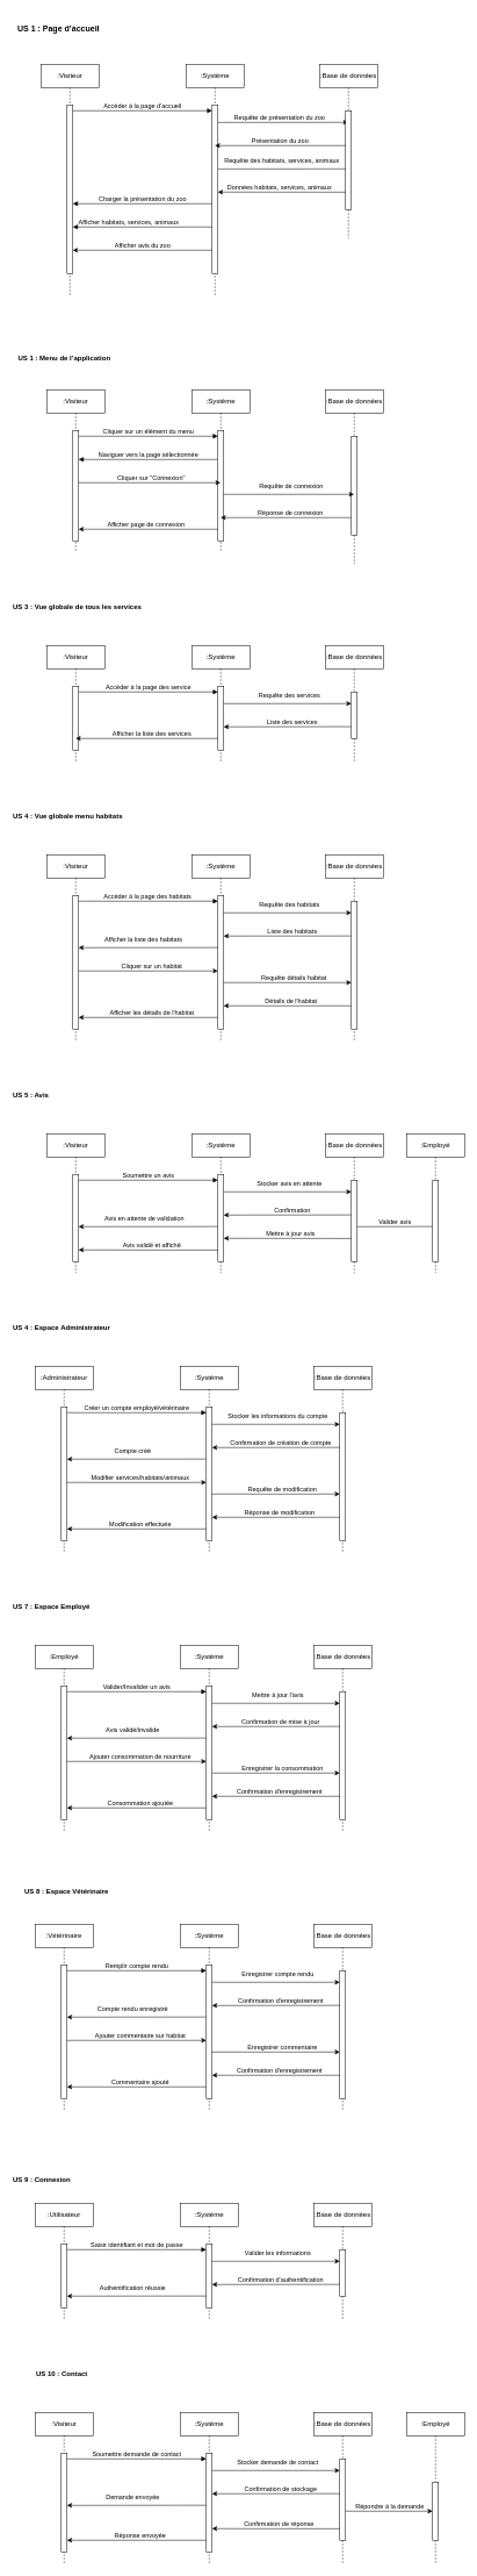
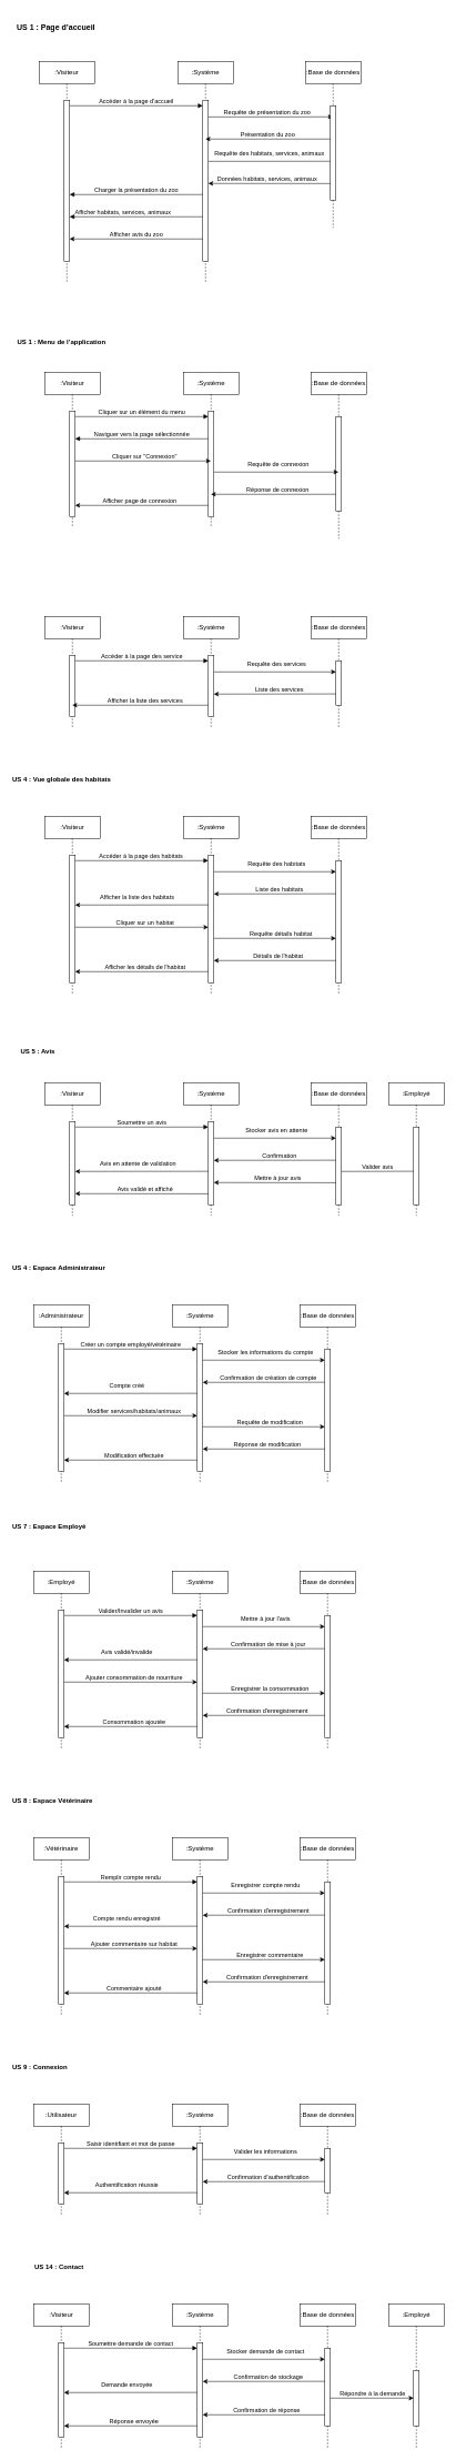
- <mxCell id="39" value="&lt;b&gt;US 3 : Vue globale de tous les services&lt;/b&gt;" style="text;whiteSpace=wrap;html=1;" vertex="1" parent="1"><mxGeometry x="20" y="1030" width="240" height="40" as="geometry" /></mxCell>
- <mxCell id="53" value="&lt;b&gt;US 4 : Vue globale menu habitats&lt;/b&gt;" style="text;whiteSpace=wrap;html=1;" vertex="1" parent="1"><mxGeometry x="20" y="1390" width="200" height="40" as="geometry" /></mxCell>
+ <mxCell id="53" value="&lt;b&gt;US 4 : Vue globale des habitats&lt;/b&gt;" style="text;whiteSpace=wrap;html=1;" vertex="1" parent="1"><mxGeometry x="20" y="1390" width="200" height="40" as="geometry" /></mxCell>
- <mxCell id="75" value="&lt;b&gt;US 5 : Avis&lt;/b&gt;" style="text;whiteSpace=wrap;html=1;" vertex="1" parent="1"><mxGeometry x="20" y="1870" width="90" height="40" as="geometry" /></mxCell>
+ <mxCell id="75" value="&lt;b&gt;US 5 : Avis&lt;/b&gt;" style="text;whiteSpace=wrap;html=1;" vertex="1" parent="1"><mxGeometry x="35" y="1880" width="90" height="40" as="geometry" /></mxCell>
- <mxCell id="119" value="&lt;b&gt;US 7 : Espace Employé&lt;/b&gt;" style="text;whiteSpace=wrap;html=1;" vertex="1" parent="1"><mxGeometry x="20" y="2750" width="160" height="40" as="geometry" /></mxCell>
+ <mxCell id="119" value="&lt;b&gt;US 7 : Espace Employé&lt;/b&gt;" style="text;whiteSpace=wrap;html=1;" vertex="1" parent="1"><mxGeometry x="20" y="2735" width="160" height="40" as="geometry" /></mxCell>
- <mxCell id="141" value="&lt;b&gt;US 8 : Espace Vétérinaire&lt;/b&gt;" style="text;whiteSpace=wrap;html=1;" vertex="1" parent="1"><mxGeometry x="40" y="3240" width="170" height="40" as="geometry" /></mxCell>
+ <mxCell id="141" value="&lt;b&gt;US 8 : Espace Vétérinaire&lt;/b&gt;" style="text;whiteSpace=wrap;html=1;" vertex="1" parent="1"><mxGeometry x="20" y="3230" width="170" height="40" as="geometry" /></mxCell>
- <mxCell id="163" value="&lt;b&gt;US 9 : Connexion&lt;/b&gt;" style="text;whiteSpace=wrap;html=1;" vertex="1" parent="1"><mxGeometry x="20" y="3735" width="130" height="40" as="geometry" /></mxCell>
+ <mxCell id="163" value="&lt;b&gt;US 9 : Connexion&lt;/b&gt;" style="text;whiteSpace=wrap;html=1;" vertex="1" parent="1"><mxGeometry x="20" y="3710" width="130" height="40" as="geometry" /></mxCell>
- <mxCell id="177" value="&lt;b&gt;US 10 : Contact&lt;/b&gt;" style="text;whiteSpace=wrap;html=1;" vertex="1" parent="1"><mxGeometry x="60" y="4070" width="120" height="40" as="geometry" /></mxCell>
+ <mxCell id="177" value="&lt;b&gt;US 14 : Contact&lt;/b&gt;" style="text;whiteSpace=wrap;html=1;" vertex="1" parent="1"><mxGeometry x="60" y="4070" width="120" height="40" as="geometry" /></mxCell>
